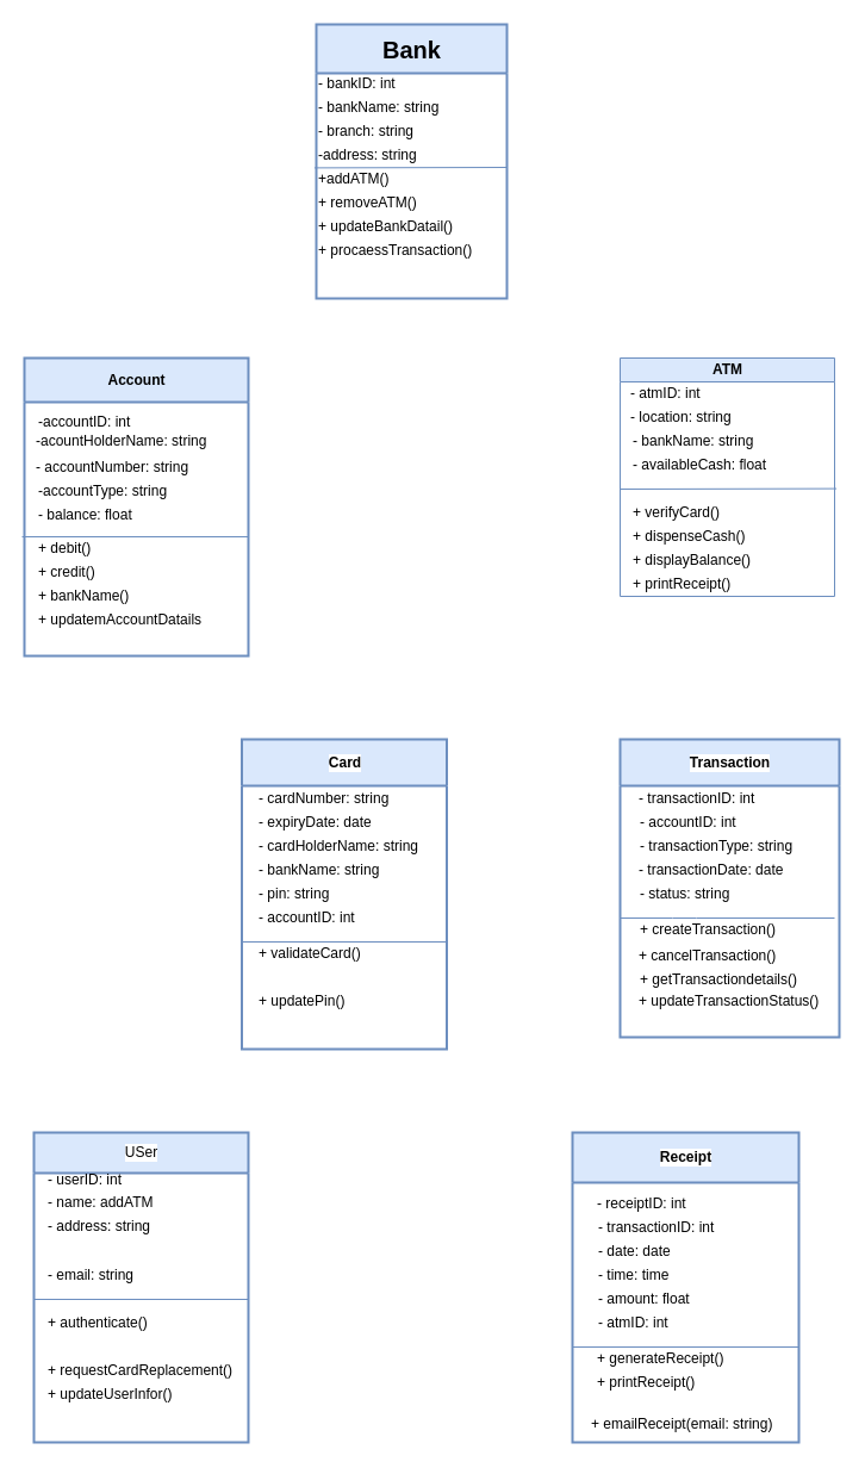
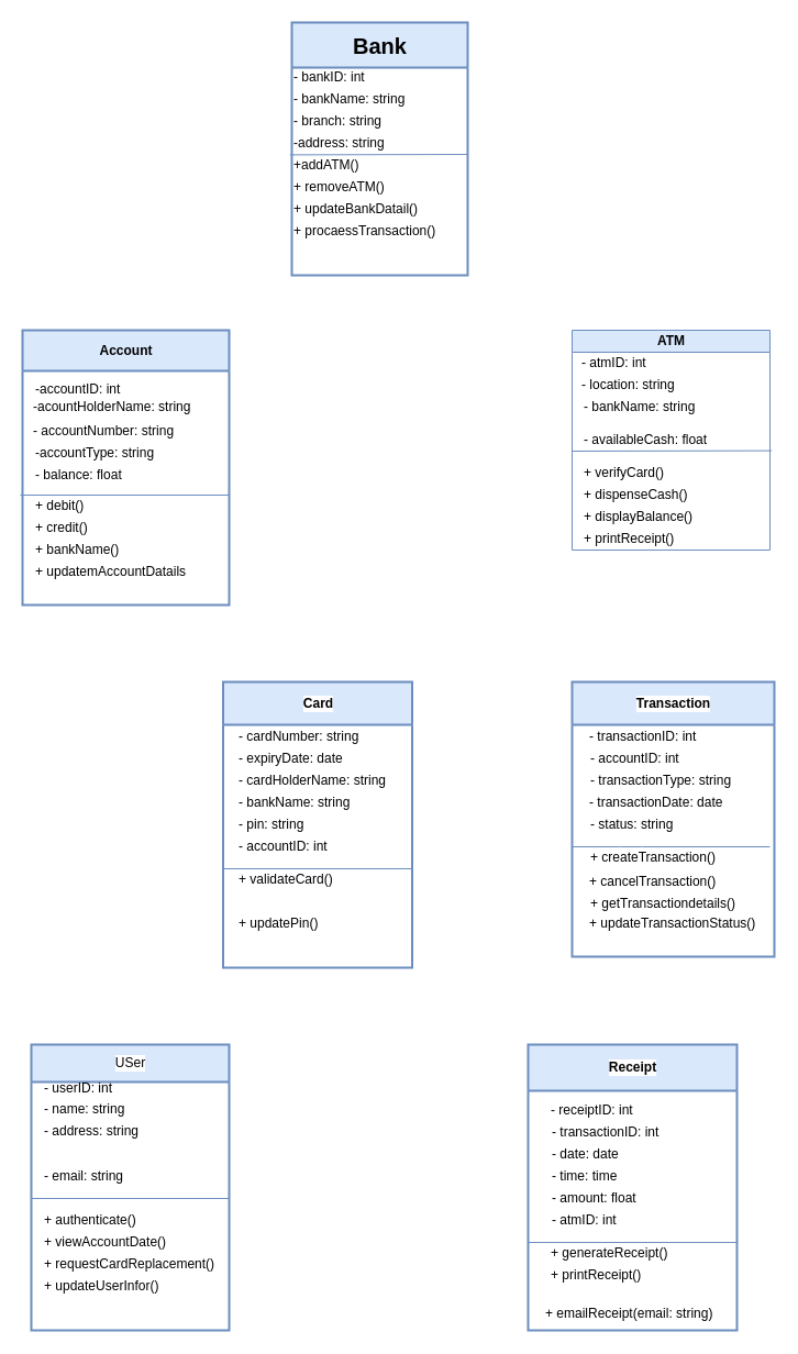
- <mxCell id="28" value="- availableCash: float" style="text;html=1;resizable=0;points=[];autosize=1;align=left;verticalAlign=top;spacingTop=-4;fontSize=12;" parent="24" vertex="1"><mxGeometry x="9" y="80" width="130" height="20" as="geometry" /></mxCell>
+ <mxCell id="28" value="- availableCash: float" style="text;html=1;resizable=0;points=[];autosize=1;align=left;verticalAlign=top;spacingTop=-4;fontSize=12;" parent="24" vertex="1"><mxGeometry x="9" y="90" width="130" height="20" as="geometry" /></mxCell>
- <mxCell id="36" value="- name: addATM" style="text;html=1;resizable=0;points=[];autosize=1;align=left;verticalAlign=top;spacingTop=-4;fontSize=12;" parent="34" vertex="1"><mxGeometry x="10" y="49" width="90" height="20" as="geometry" /></mxCell>
+ <mxCell id="36" value="- name: string" style="text;html=1;resizable=0;points=[];autosize=1;align=left;verticalAlign=top;spacingTop=-4;fontSize=12;" parent="34" vertex="1"><mxGeometry x="10" y="49" width="90" height="20" as="geometry" /></mxCell>
+ <mxCell id="40" value="+ viewAccountDate()" style="text;html=1;resizable=0;points=[];autosize=1;align=left;verticalAlign=top;spacingTop=-4;fontSize=12;" parent="34" vertex="1"><mxGeometry x="10" y="170" width="130" height="20" as="geometry" /></mxCell>
